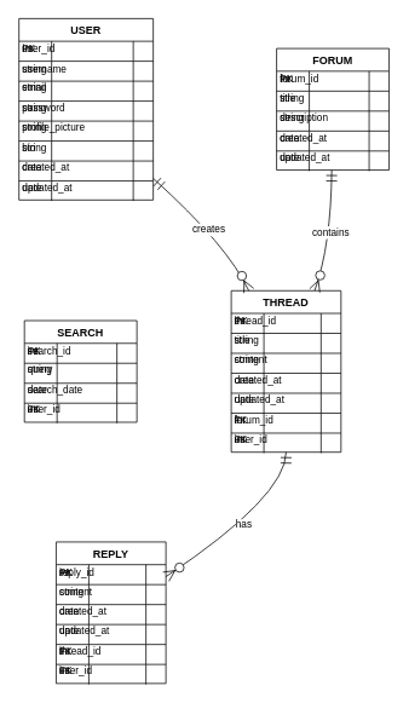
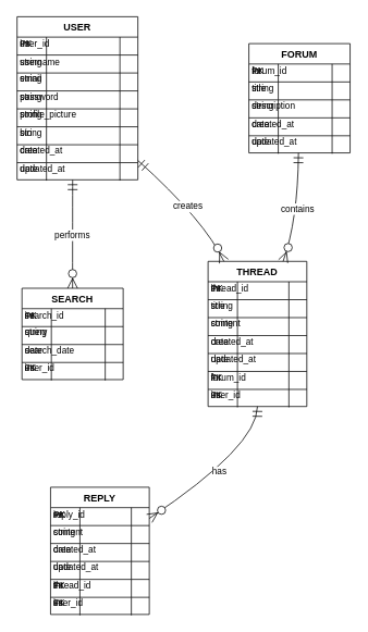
+ <mxCell id="128" value="performs" style="curved=1;startArrow=ERmandOne;startSize=10;;endArrow=ERzeroToMany;endSize=10;;exitX=0.46;exitY=1;entryX=0.5;entryY=0;" edge="1" parent="1" source="2" target="110"><mxGeometry relative="1" as="geometry"><Array as="points" /></mxGeometry></mxCell>
